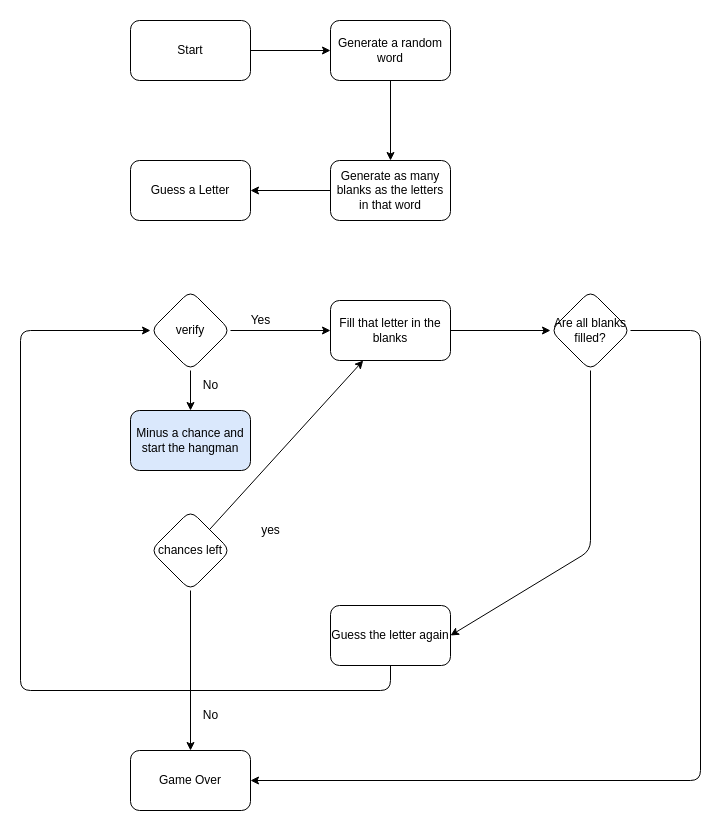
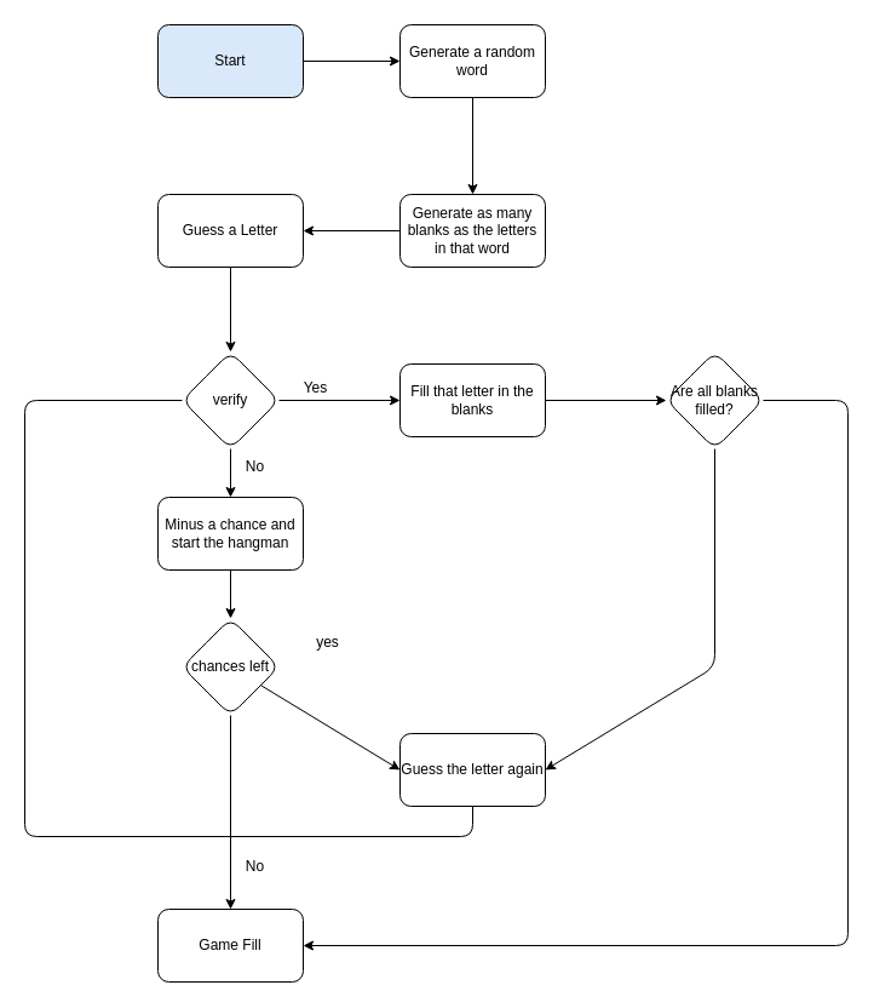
- <mxCell id="3" value="Start" style="rounded=1;whiteSpace=wrap;html=1;" vertex="1" parent="1"><mxGeometry x="130" y="20" width="120" height="60" as="geometry" /></mxCell>
+ <mxCell id="3" value="Start" style="rounded=1;whiteSpace=wrap;html=1;fillColor=#dae8fc;" vertex="1" parent="1"><mxGeometry x="130" y="20" width="120" height="60" as="geometry" /></mxCell>
+ <mxCell id="4" value="" style="edgeStyle=none;html=1;" edge="1" parent="1" source="5" target="8"><mxGeometry relative="1" as="geometry" /></mxCell>
- <mxCell id="15" style="edgeStyle=none;html=1;entryX=0;entryY=0.5;entryDx=0;entryDy=0;" edge="1" parent="1" source="16" target="8"><mxGeometry relative="1" as="geometry"><mxPoint x="100" y="330" as="targetPoint" /><Array as="points"><mxPoint x="390" y="690" /><mxPoint x="20" y="690" /><mxPoint x="20" y="330" /></Array></mxGeometry></mxCell>
+ <mxCell id="15" style="edgeStyle=none;html=1;entryX=0;entryY=0.5;entryDx=0;entryDy=0;endArrow=none;" edge="1" parent="1" source="16" target="8"><mxGeometry relative="1" as="geometry"><mxPoint x="100" y="330" as="targetPoint" /><Array as="points"><mxPoint x="390" y="690" /><mxPoint x="20" y="690" /><mxPoint x="20" y="330" /></Array></mxGeometry></mxCell>
- <mxCell id="13" value="Minus a chance and start the hangman" style="whiteSpace=wrap;html=1;rounded=1;fillColor=#dae8fc;" vertex="1" parent="1"><mxGeometry x="130" y="410" width="120" height="60" as="geometry" /></mxCell>
+ <mxCell id="13" value="Minus a chance and start the hangman" style="whiteSpace=wrap;html=1;rounded=1;" vertex="1" parent="1"><mxGeometry x="130" y="410" width="120" height="60" as="geometry" /></mxCell>
- <mxCell id="17" style="edgeStyle=none;html=1;" edge="1" parent="1" source="19" target="10"><mxGeometry relative="1" as="geometry" /></mxCell>
+ <mxCell id="17" style="edgeStyle=none;html=1;entryX=0;entryY=0.5;entryDx=0;entryDy=0;" edge="1" parent="1" source="19" target="16"><mxGeometry relative="1" as="geometry" /></mxCell>
+ <mxCell id="12" value="" style="edgeStyle=none;html=1;" edge="1" parent="1" source="13" target="19"><mxGeometry relative="1" as="geometry" /></mxCell>
- <mxCell id="21" value="Game Over" style="whiteSpace=wrap;html=1;rounded=1;" vertex="1" parent="1"><mxGeometry x="130" y="750" width="120" height="60" as="geometry" /></mxCell>
+ <mxCell id="21" value="Game Fill" style="whiteSpace=wrap;html=1;rounded=1;" vertex="1" parent="1"><mxGeometry x="130" y="750" width="120" height="60" as="geometry" /></mxCell>
